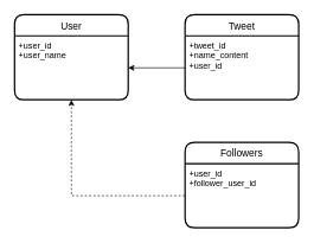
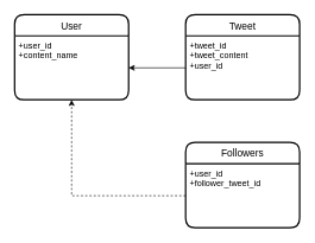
- <mxCell id="3" value="+user_id&#10;+user_name" style="align=left;strokeColor=none;fillColor=none;spacingLeft=4;fontSize=12;verticalAlign=top;resizable=0;rotatable=0;part=1;" vertex="1" parent="2"><mxGeometry y="30" width="160" height="90" as="geometry" /></mxCell>
+ <mxCell id="3" value="+user_id&#10;+content_name" style="align=left;strokeColor=none;fillColor=none;spacingLeft=4;fontSize=12;verticalAlign=top;resizable=0;rotatable=0;part=1;" vertex="1" parent="2"><mxGeometry y="30" width="160" height="90" as="geometry" /></mxCell>
- <mxCell id="5" value="+tweet_id&#10;+name_content&#10;+user_id" style="align=left;strokeColor=none;fillColor=none;spacingLeft=4;fontSize=12;verticalAlign=top;resizable=0;rotatable=0;part=1;" vertex="1" parent="4"><mxGeometry y="30" width="160" height="90" as="geometry" /></mxCell>
+ <mxCell id="5" value="+tweet_id&#10;+tweet_content&#10;+user_id" style="align=left;strokeColor=none;fillColor=none;spacingLeft=4;fontSize=12;verticalAlign=top;resizable=0;rotatable=0;part=1;" vertex="1" parent="4"><mxGeometry y="30" width="160" height="90" as="geometry" /></mxCell>
- <mxCell id="8" value="+user_id&#10;+follower_user_id" style="align=left;strokeColor=none;fillColor=none;spacingLeft=4;fontSize=12;verticalAlign=top;resizable=0;rotatable=0;part=1;" vertex="1" parent="7"><mxGeometry y="30" width="160" height="90" as="geometry" /></mxCell>
+ <mxCell id="8" value="+user_id&#10;+follower_tweet_id" style="align=left;strokeColor=none;fillColor=none;spacingLeft=4;fontSize=12;verticalAlign=top;resizable=0;rotatable=0;part=1;" vertex="1" parent="7"><mxGeometry y="30" width="160" height="90" as="geometry" /></mxCell>
